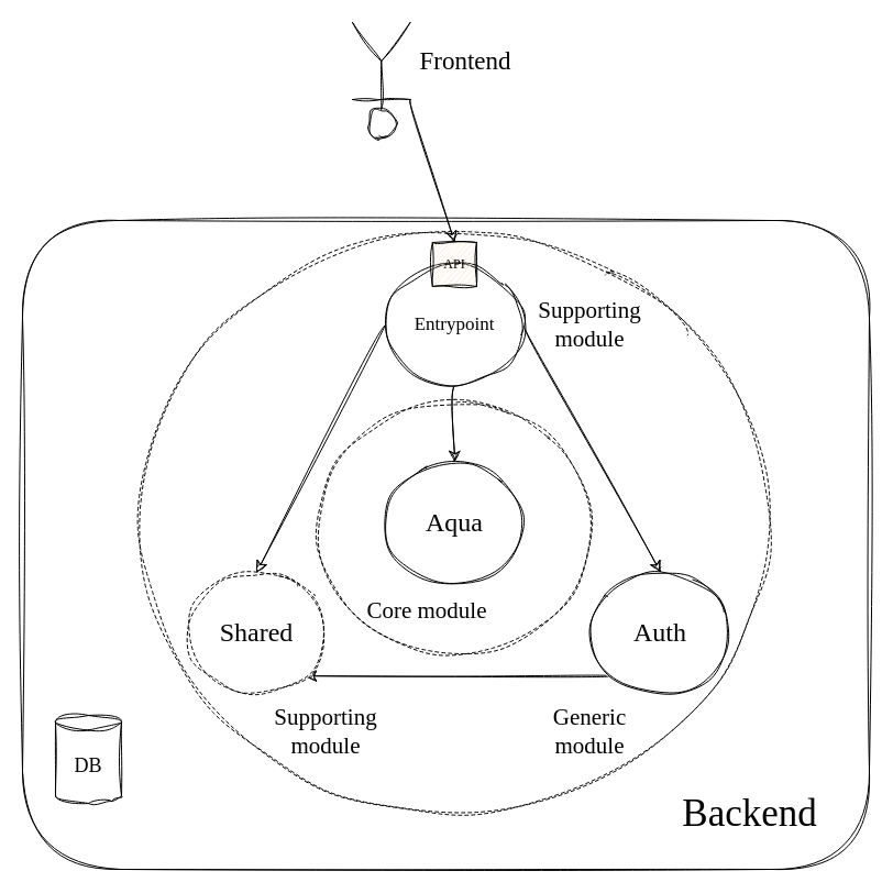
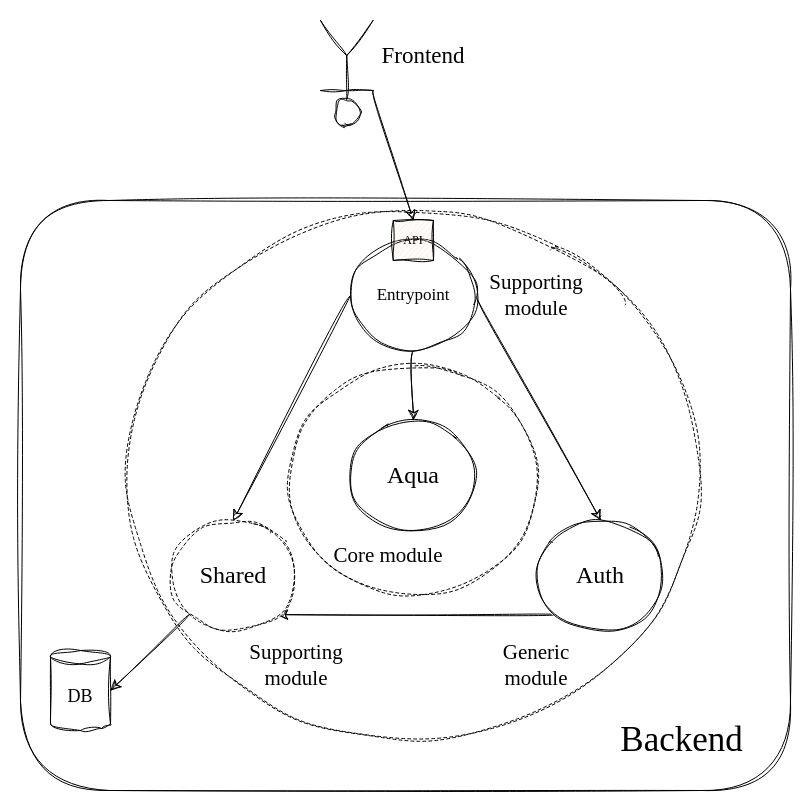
+ <mxCell id="17" style="edgeStyle=none;curved=1;rounded=0;sketch=1;hachureGap=4;jiggle=2;curveFitting=1;orthogonalLoop=1;jettySize=auto;html=1;exitX=0;exitY=1;exitDx=0;exitDy=0;entryX=1;entryY=0.5;entryDx=0;entryDy=0;entryPerimeter=0;fontFamily=Architects Daughter;fontSource=https%3A%2F%2Ffonts.googleapis.com%2Fcss%3Ffamily%3DArchitects%2BDaughter;fontSize=12;startSize=8;endSize=8;" edge="1" parent="1" source="12" target="13"><mxGeometry relative="1" as="geometry" /></mxCell>
